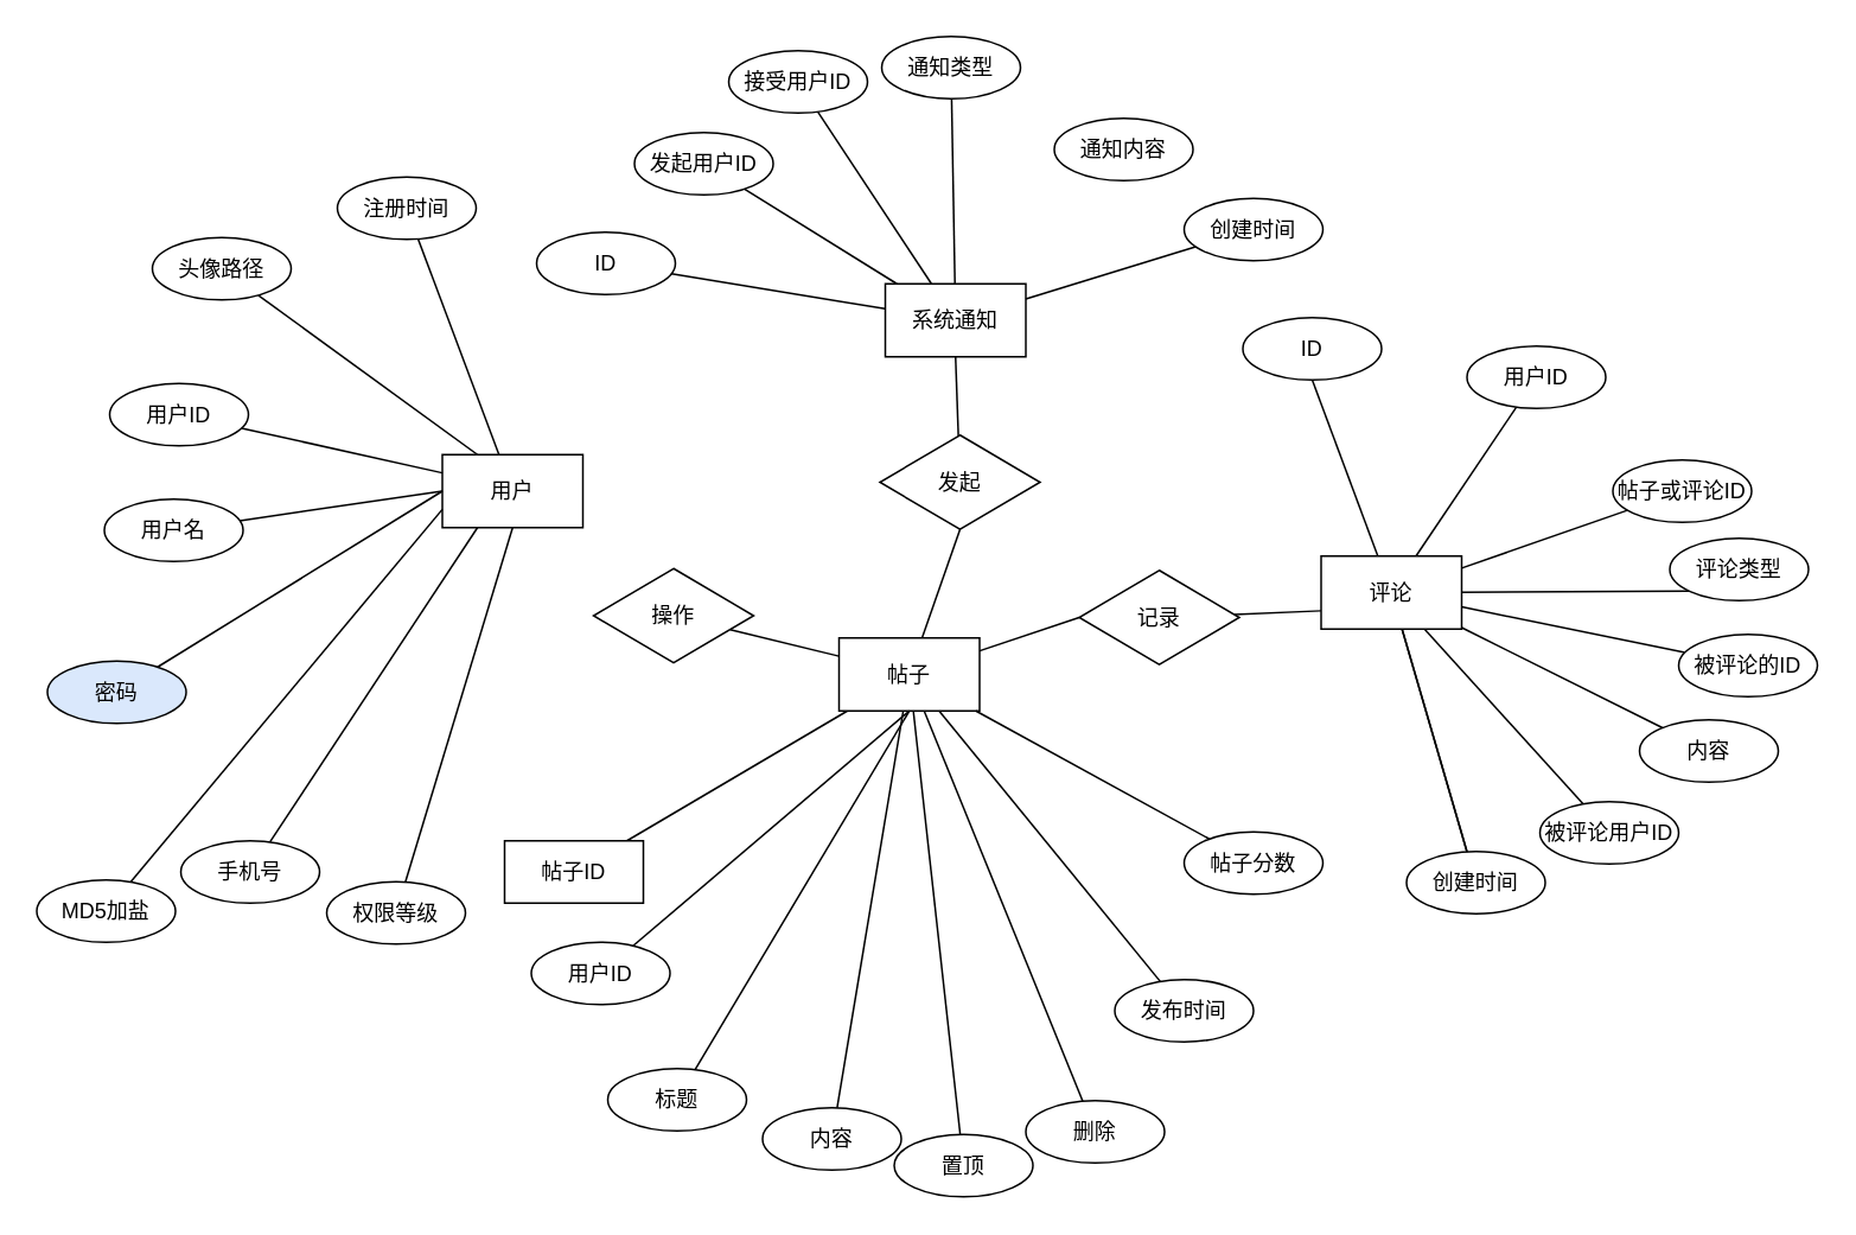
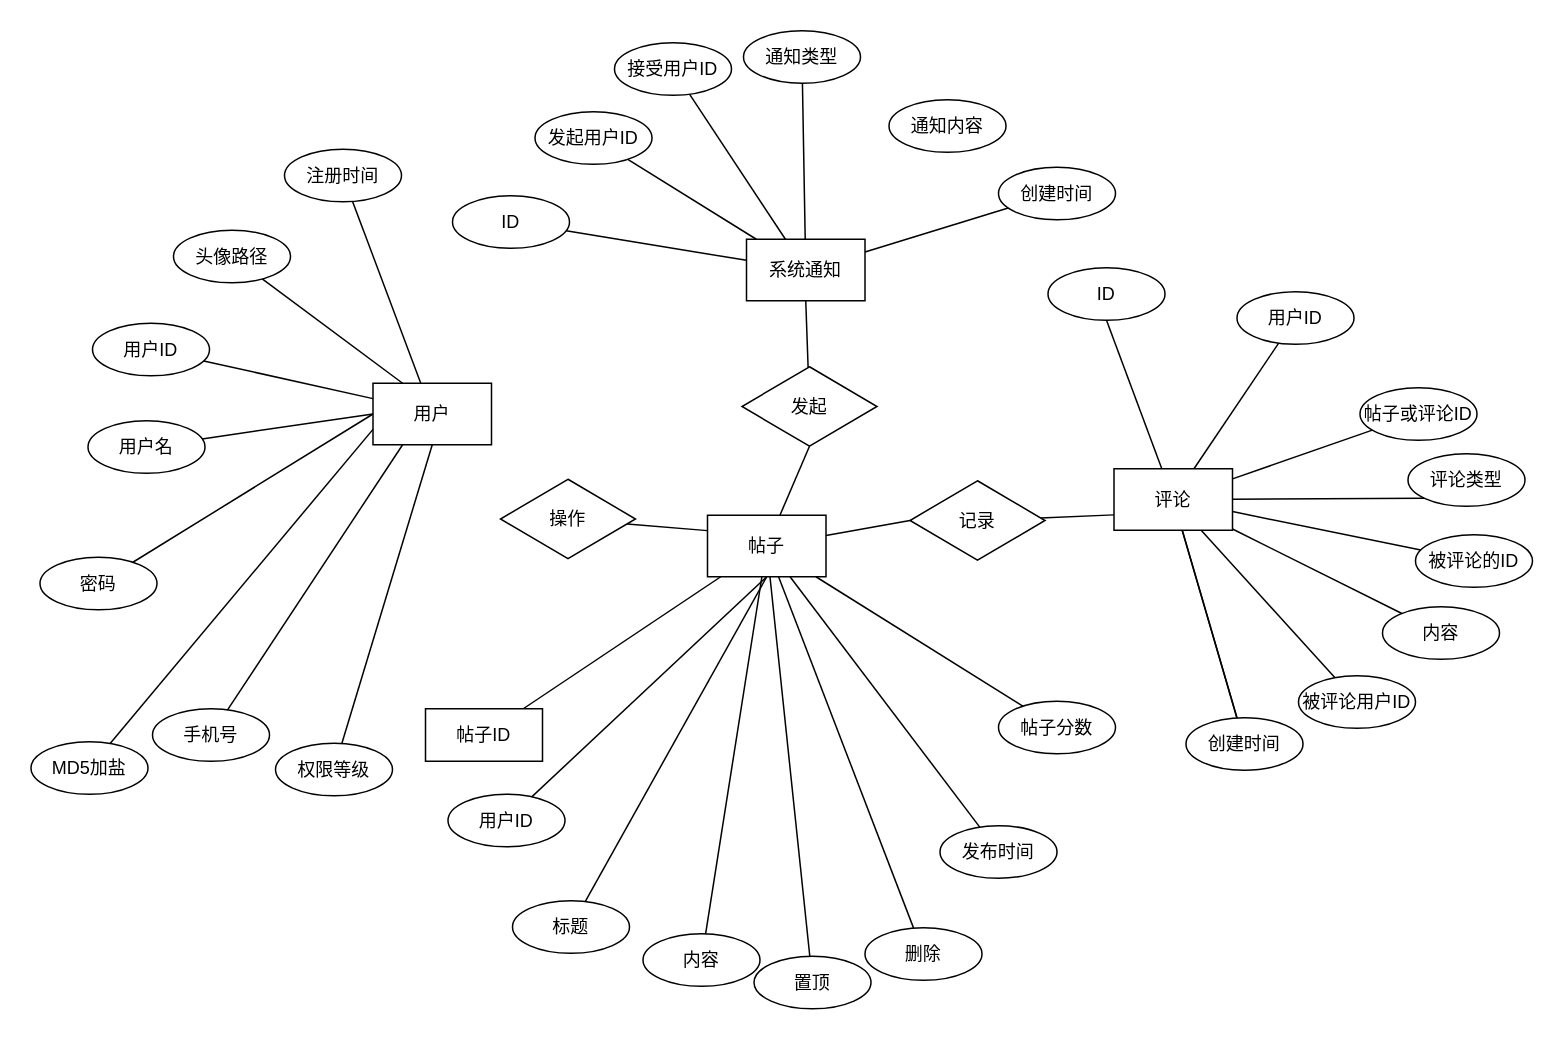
- <mxCell id="12" value="头像路径" style="ellipse;whiteSpace=wrap;html=1;" vertex="1" parent="1"><mxGeometry x="85" y="133" width="78" height="35" as="geometry" /></mxCell>
+ <mxCell id="12" value="头像路径" style="ellipse;whiteSpace=wrap;html=1;" vertex="1" parent="1"><mxGeometry x="115" y="153" width="78" height="35" as="geometry" /></mxCell>
- <mxCell id="27" value="帖子" style="rounded=0;whiteSpace=wrap;html=1;" vertex="1" parent="1"><mxGeometry x="471" y="358" width="79" height="41" as="geometry" /></mxCell>
+ <mxCell id="27" value="帖子" style="rounded=0;whiteSpace=wrap;html=1;" vertex="1" parent="1"><mxGeometry x="471" y="343" width="79" height="41" as="geometry" /></mxCell>
- <mxCell id="8" value="密码" style="ellipse;whiteSpace=wrap;html=1;fillColor=#dae8fc;" vertex="1" parent="1"><mxGeometry x="26" y="371" width="78" height="35" as="geometry" /></mxCell>
+ <mxCell id="8" value="密码" style="ellipse;whiteSpace=wrap;html=1;" vertex="1" parent="1"><mxGeometry x="26" y="371" width="78" height="35" as="geometry" /></mxCell>
